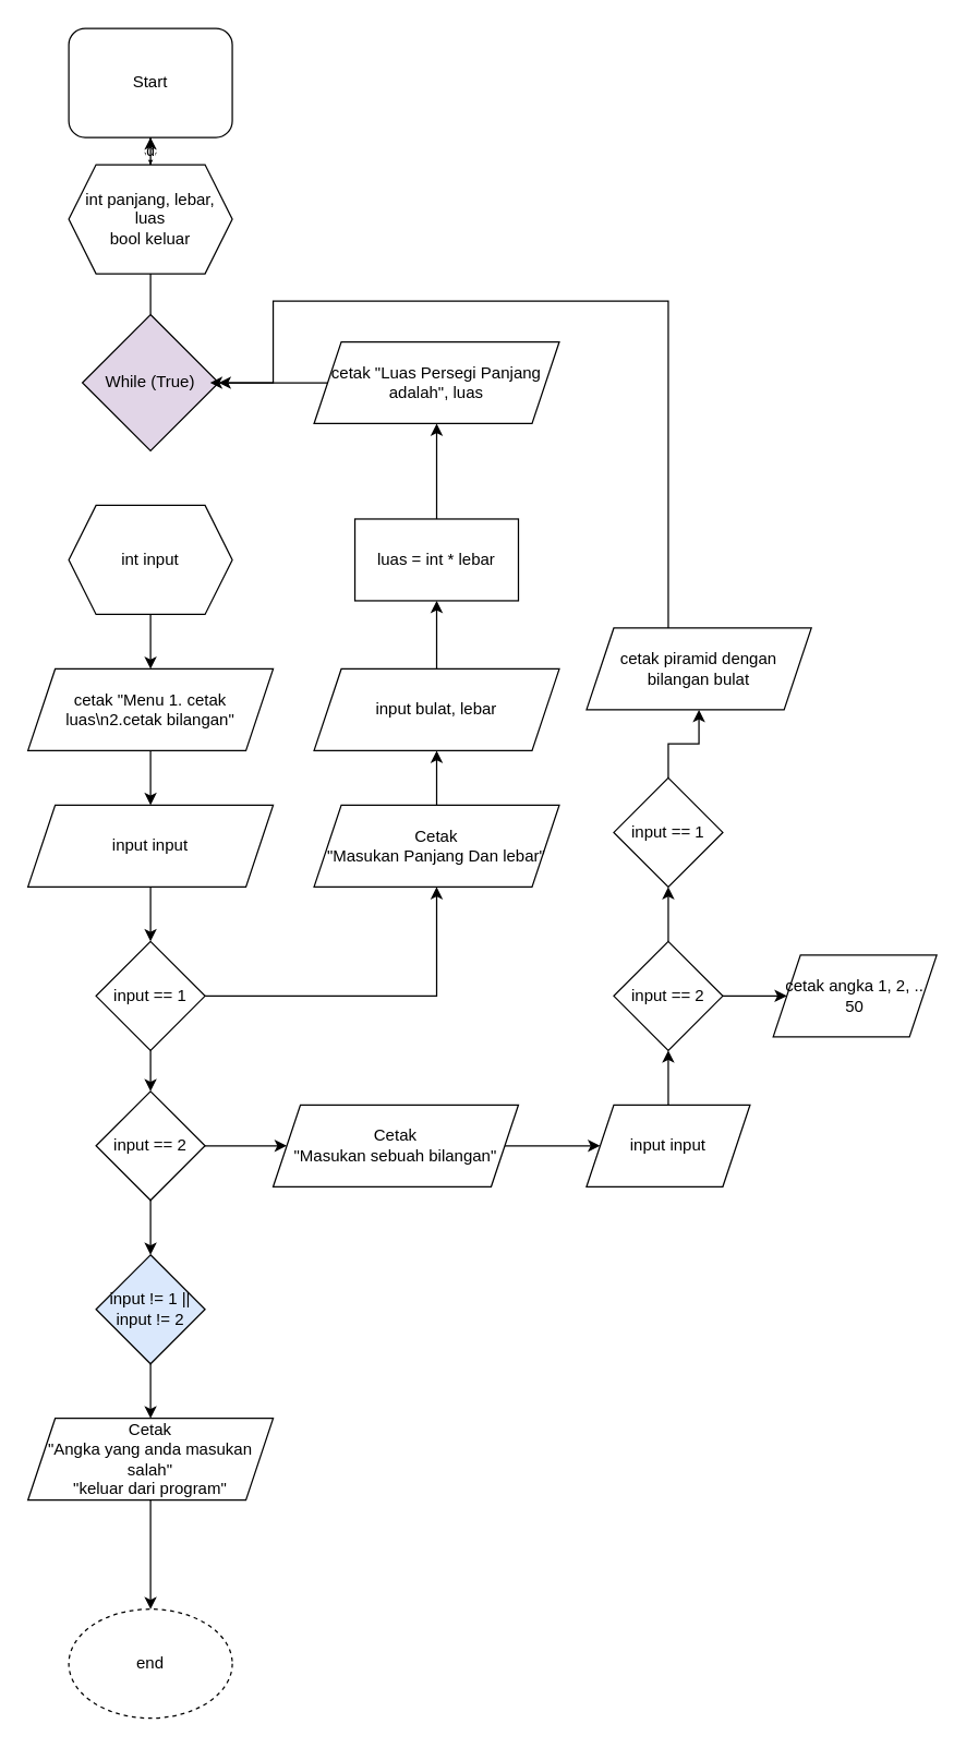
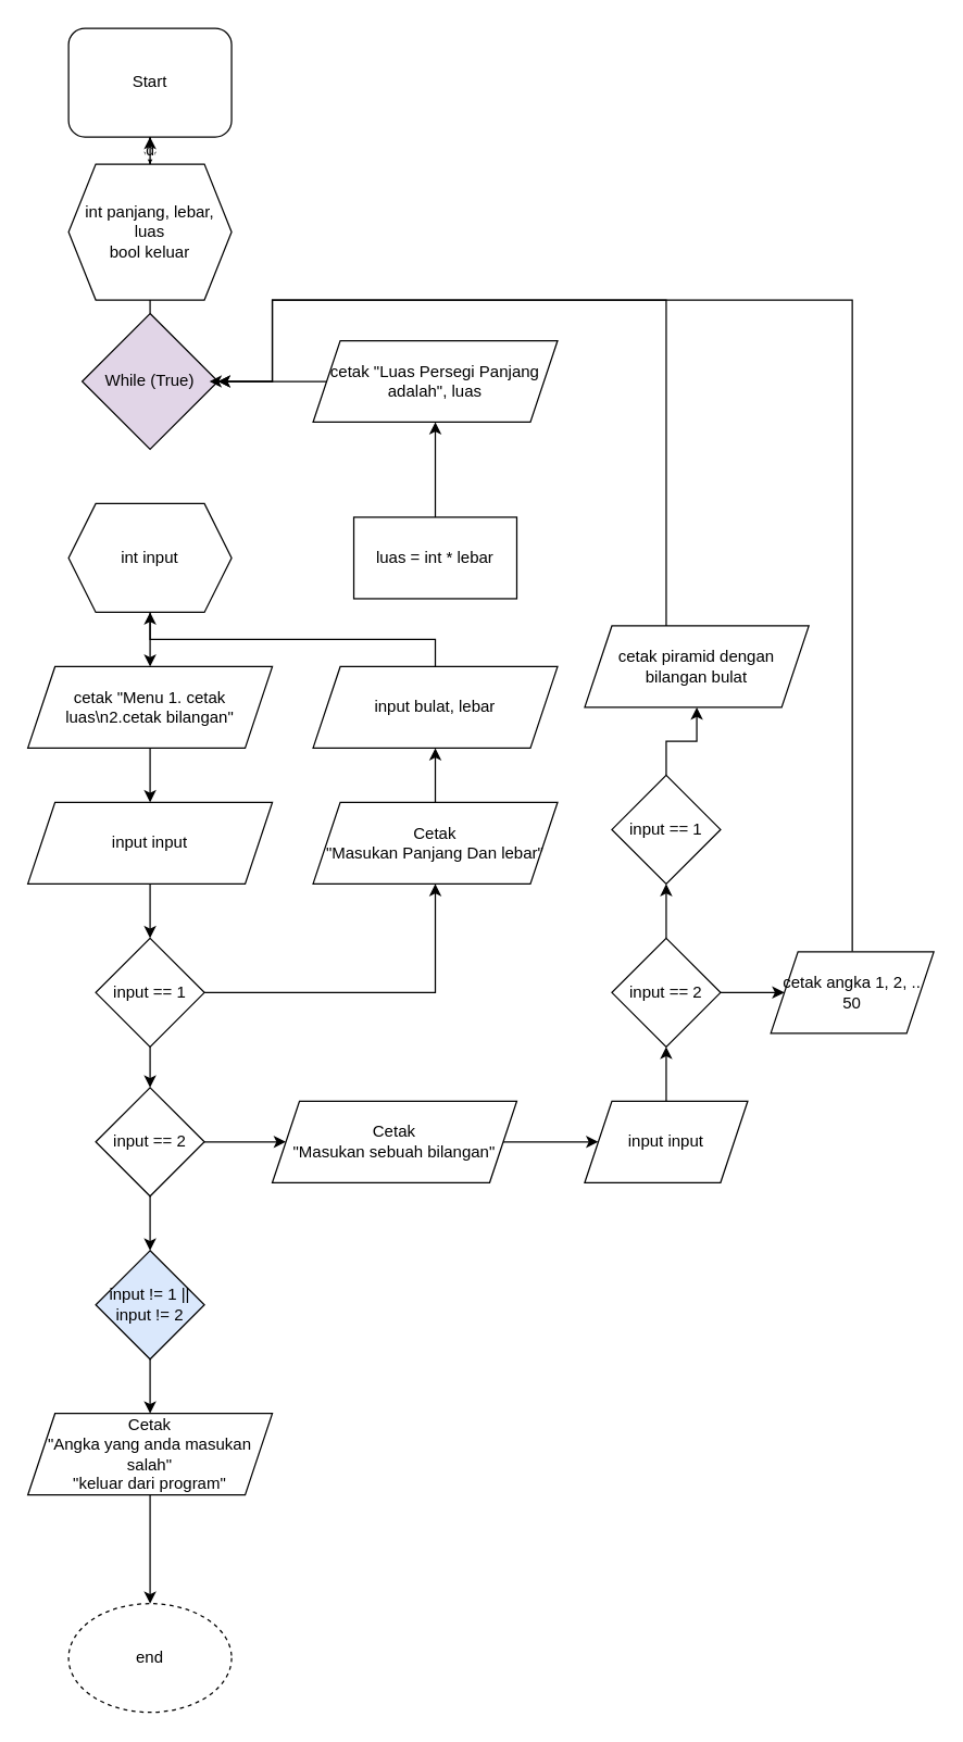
- <mxCell id="9" value="int panjang, lebar, luas&lt;br&gt;bool keluar" style="shape=hexagon;perimeter=hexagonPerimeter2;whiteSpace=wrap;html=1;fixedSize=1;" vertex="1" parent="1"><mxGeometry x="50" y="120" width="120" height="80" as="geometry" /></mxCell>
+ <mxCell id="9" value="int panjang, lebar, luas&lt;br&gt;bool keluar" style="shape=hexagon;perimeter=hexagonPerimeter2;whiteSpace=wrap;html=1;fixedSize=1;" vertex="1" parent="1"><mxGeometry x="50" y="120" width="120" height="100" as="geometry" /></mxCell>
+ <mxCell id="40" style="edgeStyle=orthogonalEdgeStyle;rounded=0;orthogonalLoop=1;jettySize=auto;html=1;entryX=1;entryY=0.5;entryDx=0;entryDy=0;" edge="1" parent="1" source="41" target="4"><mxGeometry relative="1" as="geometry"><Array as="points"><mxPoint x="627" y="220" /><mxPoint x="200" y="220" /><mxPoint x="200" y="280" /></Array></mxGeometry></mxCell>
- <mxCell id="19" style="edgeStyle=orthogonalEdgeStyle;rounded=0;orthogonalLoop=1;jettySize=auto;html=1;exitX=0.5;exitY=0;exitDx=0;exitDy=0;entryX=0.5;entryY=1;entryDx=0;entryDy=0;" edge="1" parent="1" source="20" target="22"><mxGeometry relative="1" as="geometry"><mxPoint x="319.5" y="460" as="targetPoint" /></mxGeometry></mxCell>
+ <mxCell id="19" style="edgeStyle=orthogonalEdgeStyle;rounded=0;orthogonalLoop=1;jettySize=auto;html=1;exitX=0.5;exitY=0;exitDx=0;exitDy=0;" edge="1" parent="1" source="20" target="11"><mxGeometry relative="1" as="geometry"><mxPoint x="319.5" y="460" as="targetPoint" /></mxGeometry></mxCell>
